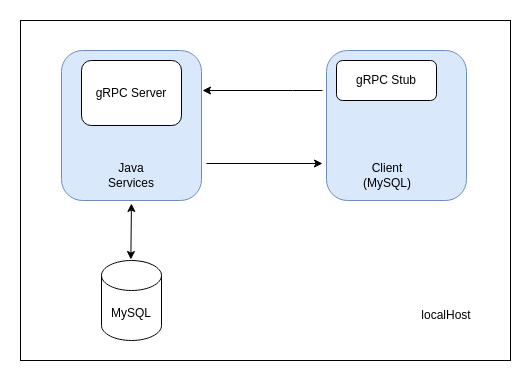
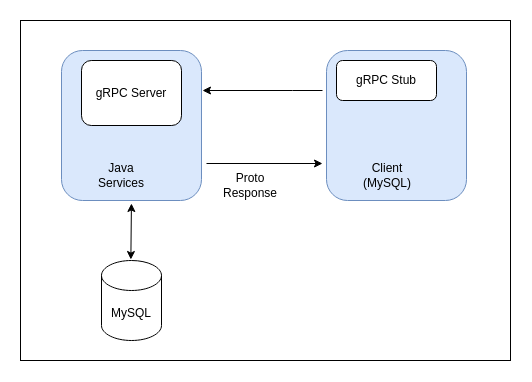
- <mxCell id="4" value="Java Services" style="text;html=1;strokeColor=none;fillColor=none;align=center;verticalAlign=middle;whiteSpace=wrap;rounded=0;" vertex="1" parent="1"><mxGeometry x="101" y="160" width="60" height="30" as="geometry" /></mxCell>
+ <mxCell id="4" value="Java Services" style="text;html=1;strokeColor=none;fillColor=none;align=center;verticalAlign=middle;whiteSpace=wrap;rounded=0;" vertex="1" parent="1"><mxGeometry x="91" y="160" width="60" height="30" as="geometry" /></mxCell>
+ <mxCell id="10" value="Proto Response" style="text;html=1;strokeColor=none;fillColor=none;align=center;verticalAlign=middle;whiteSpace=wrap;rounded=0;" vertex="1" parent="1"><mxGeometry x="220" y="170" width="60" height="30" as="geometry" /></mxCell>
- <mxCell id="14" value="localHost" style="text;html=1;strokeColor=none;fillColor=none;align=center;verticalAlign=middle;whiteSpace=wrap;rounded=0;" vertex="1" parent="1"><mxGeometry x="416" y="300" width="60" height="30" as="geometry" /></mxCell>
